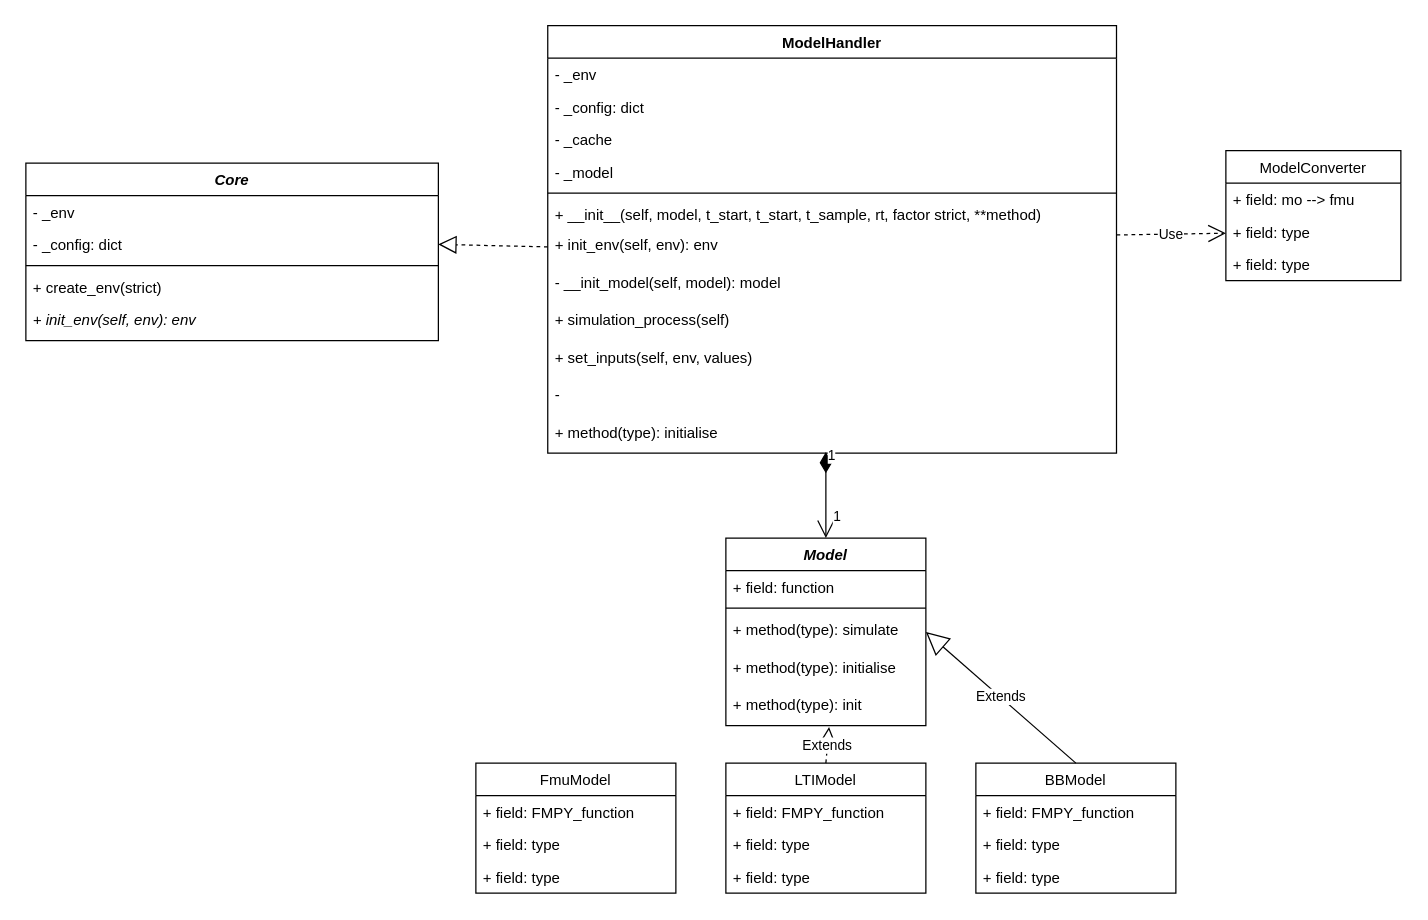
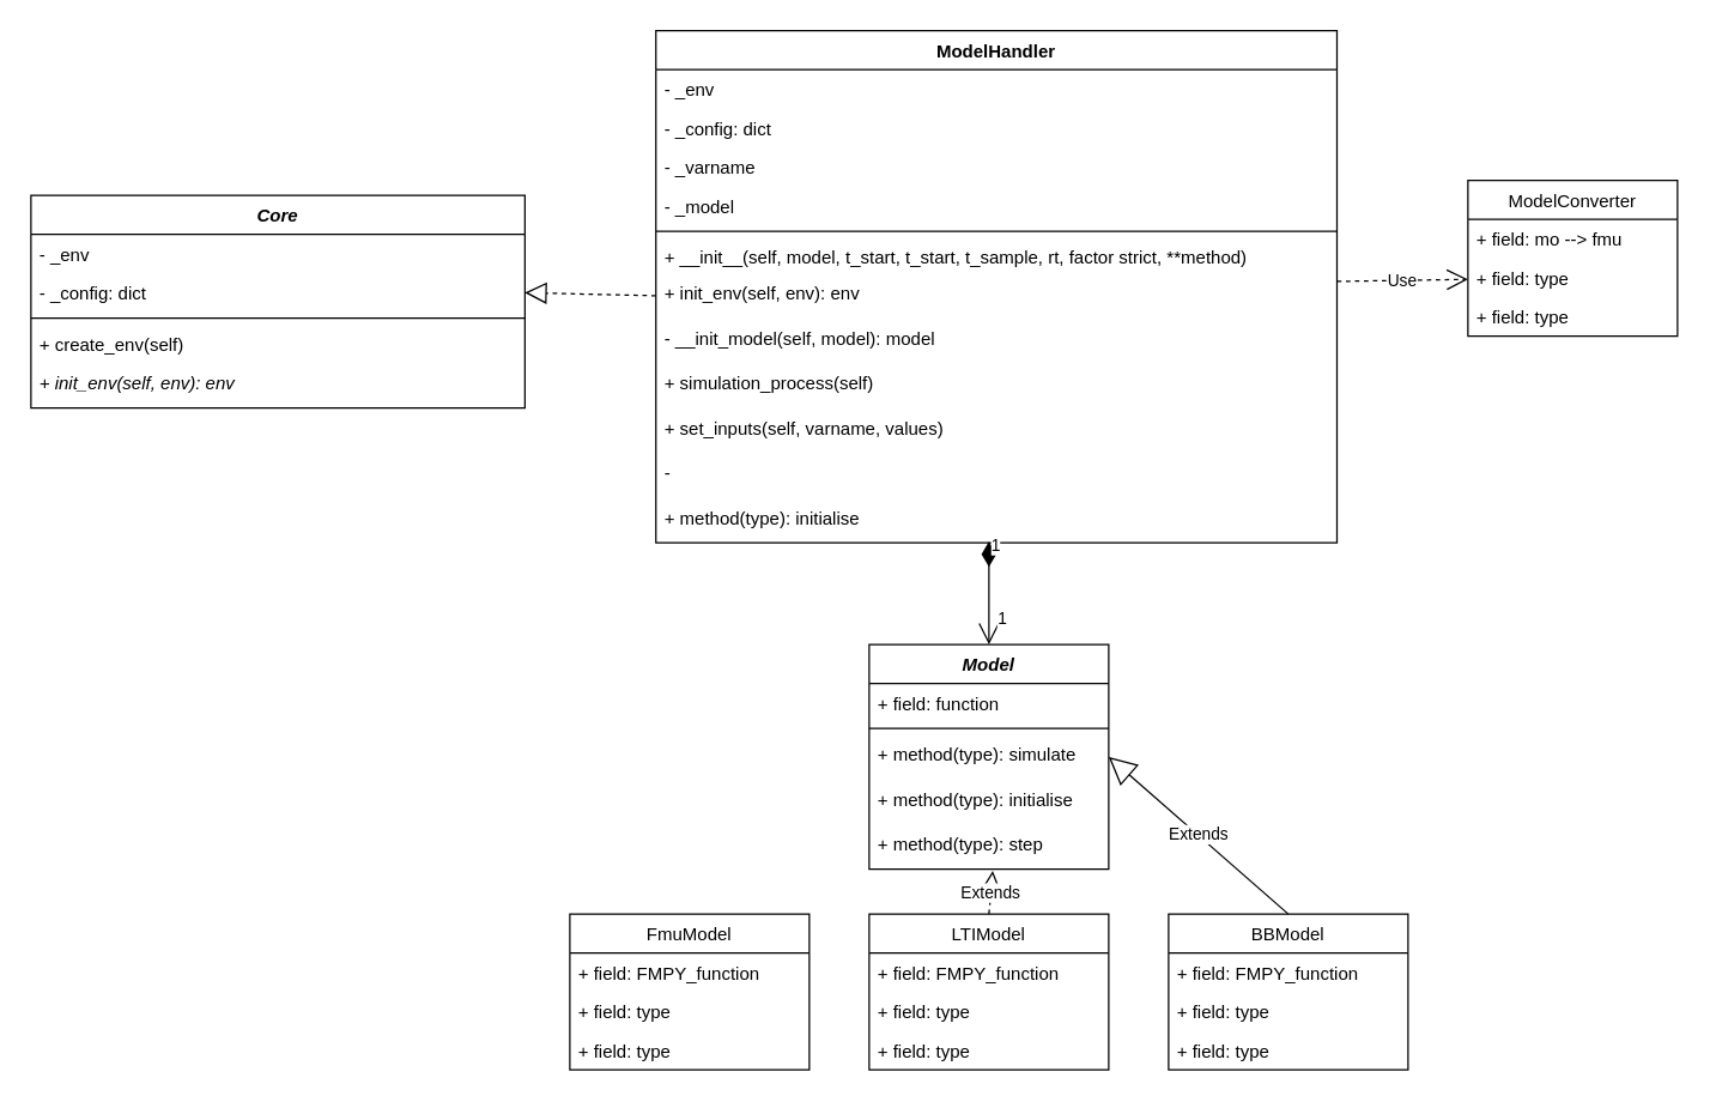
- <mxCell id="8" value="- _cache" style="text;strokeColor=none;fillColor=none;align=left;verticalAlign=top;spacingLeft=4;spacingRight=4;overflow=hidden;rotatable=0;points=[[0,0.5],[1,0.5]];portConstraint=eastwest;" vertex="1" parent="5"><mxGeometry y="78" width="455" height="26" as="geometry" /></mxCell>
+ <mxCell id="8" value="- _varname" style="text;strokeColor=none;fillColor=none;align=left;verticalAlign=top;spacingLeft=4;spacingRight=4;overflow=hidden;rotatable=0;points=[[0,0.5],[1,0.5]];portConstraint=eastwest;" vertex="1" parent="5"><mxGeometry y="78" width="455" height="26" as="geometry" /></mxCell>
- <mxCell id="47" value="+ create_env(strict)" style="text;strokeColor=none;fillColor=none;align=left;verticalAlign=top;spacingLeft=4;spacingRight=4;overflow=hidden;rotatable=0;points=[[0,0.5],[1,0.5]];portConstraint=eastwest;" vertex="1" parent="43"><mxGeometry y="86" width="330" height="26" as="geometry" /></mxCell>
+ <mxCell id="47" value="+ create_env(self)" style="text;strokeColor=none;fillColor=none;align=left;verticalAlign=top;spacingLeft=4;spacingRight=4;overflow=hidden;rotatable=0;points=[[0,0.5],[1,0.5]];portConstraint=eastwest;" vertex="1" parent="43"><mxGeometry y="86" width="330" height="26" as="geometry" /></mxCell>
- <mxCell id="15" value="+ set_inputs(self, env, values)" style="text;strokeColor=none;fillColor=none;align=left;verticalAlign=top;spacingLeft=4;spacingRight=4;overflow=hidden;rotatable=0;points=[[0,0.5],[1,0.5]];portConstraint=eastwest;" parent="5" vertex="1"><mxGeometry y="252" width="455" height="30" as="geometry" /></mxCell>
+ <mxCell id="15" value="+ set_inputs(self, varname, values)" style="text;strokeColor=none;fillColor=none;align=left;verticalAlign=top;spacingLeft=4;spacingRight=4;overflow=hidden;rotatable=0;points=[[0,0.5],[1,0.5]];portConstraint=eastwest;" parent="5" vertex="1"><mxGeometry y="252" width="455" height="30" as="geometry" /></mxCell>
- <mxCell id="23" value="+ method(type): init&#10;" style="text;strokeColor=none;fillColor=none;align=left;verticalAlign=top;spacingLeft=4;spacingRight=4;overflow=hidden;rotatable=0;points=[[0,0.5],[1,0.5]];portConstraint=eastwest;" parent="18" vertex="1"><mxGeometry y="120" width="160" height="30" as="geometry" /></mxCell>
+ <mxCell id="23" value="+ method(type): step&#10;" style="text;strokeColor=none;fillColor=none;align=left;verticalAlign=top;spacingLeft=4;spacingRight=4;overflow=hidden;rotatable=0;points=[[0,0.5],[1,0.5]];portConstraint=eastwest;" parent="18" vertex="1"><mxGeometry y="120" width="160" height="30" as="geometry" /></mxCell>
